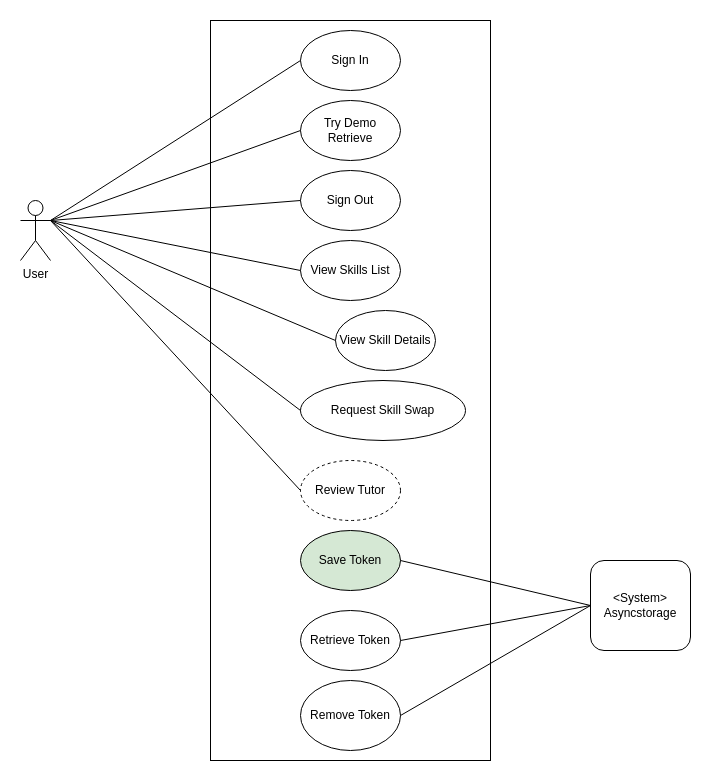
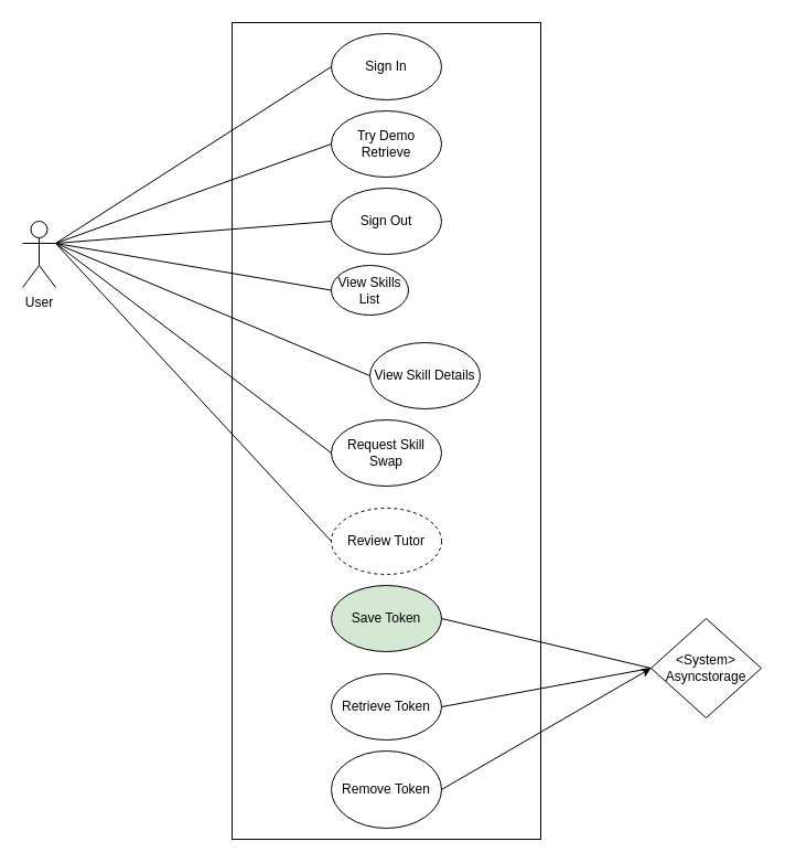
- <mxCell id="7" value="View Skills List" style="ellipse;whiteSpace=wrap;html=1;" parent="1" vertex="1"><mxGeometry x="300" y="240" width="100" height="60" as="geometry" /></mxCell>
+ <mxCell id="7" value="View Skills List" style="ellipse;whiteSpace=wrap;html=1;" parent="1" vertex="1"><mxGeometry x="300" y="240" width="70" height="45" as="geometry" /></mxCell>
- <mxCell id="9" value="Request Skill Swap" style="ellipse;whiteSpace=wrap;html=1;" parent="1" vertex="1"><mxGeometry x="300" y="380" width="165" height="60" as="geometry" /></mxCell>
+ <mxCell id="9" value="Request Skill Swap" style="ellipse;whiteSpace=wrap;html=1;" parent="1" vertex="1"><mxGeometry x="300" y="380" width="100" height="60" as="geometry" /></mxCell>
- <mxCell id="21" value="&amp;lt;System&amp;gt;&lt;div&gt;Asyncstorage&lt;/div&gt;" style="rounded=1;whiteSpace=wrap;html=1;" vertex="1" parent="1"><mxGeometry x="590" y="560" width="100" height="90" as="geometry" /></mxCell>
+ <mxCell id="21" value="&amp;lt;System&amp;gt;&lt;div&gt;Asyncstorage&lt;/div&gt;" style="rhombus;whiteSpace=wrap;html=1;" vertex="1" parent="1"><mxGeometry x="590" y="560" width="100" height="90" as="geometry" /></mxCell>
- <mxCell id="24" value="" style="endArrow=none;html=1;rounded=0;exitX=1;exitY=0.5;exitDx=0;exitDy=0;entryX=0;entryY=0.5;entryDx=0;entryDy=0;" edge="1" parent="1" source="12" target="21"><mxGeometry width="50" height="50" relative="1" as="geometry"><mxPoint x="570" y="740" as="sourcePoint" /><mxPoint x="590" y="610" as="targetPoint" /></mxGeometry></mxCell>
+ <mxCell id="24" value="" style="endArrow=classic;html=1;rounded=0;exitX=1;exitY=0.5;exitDx=0;exitDy=0;entryX=0;entryY=0.5;entryDx=0;entryDy=0;" edge="1" parent="1" source="12" target="21"><mxGeometry width="50" height="50" relative="1" as="geometry"><mxPoint x="570" y="740" as="sourcePoint" /><mxPoint x="590" y="610" as="targetPoint" /></mxGeometry></mxCell>
